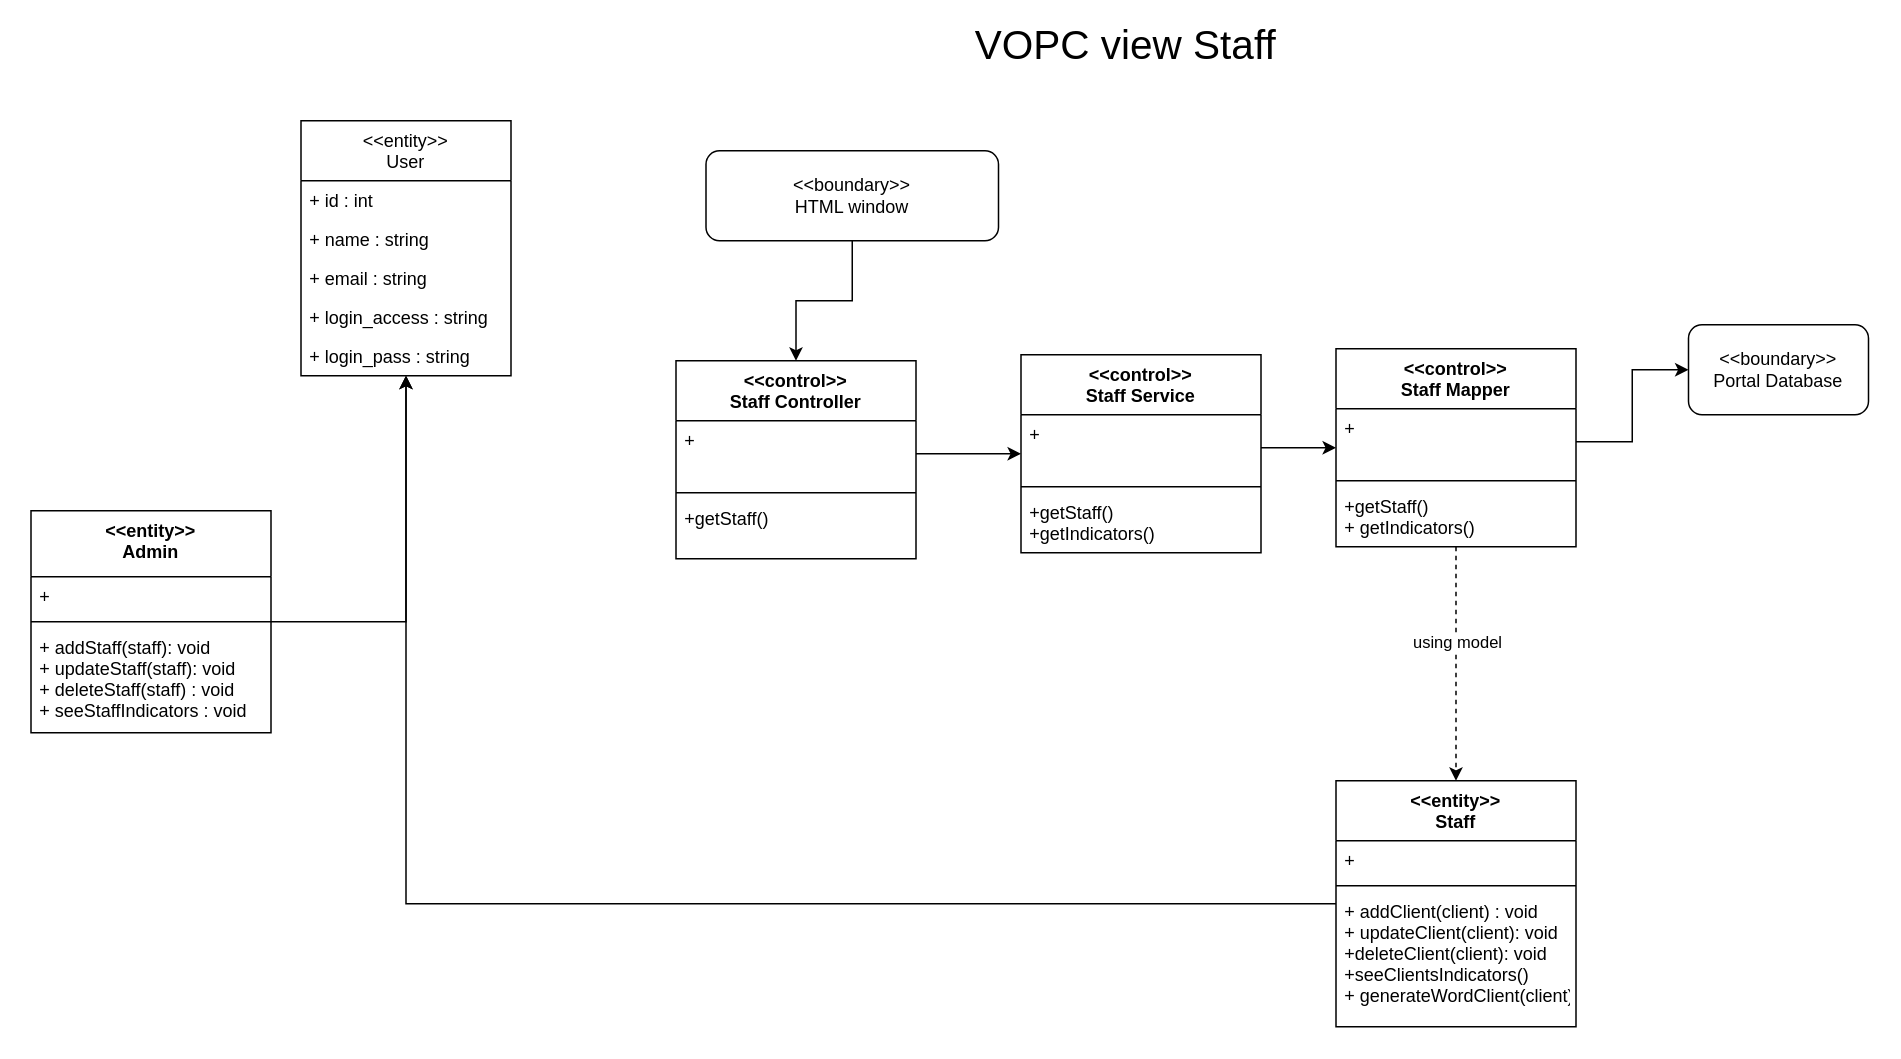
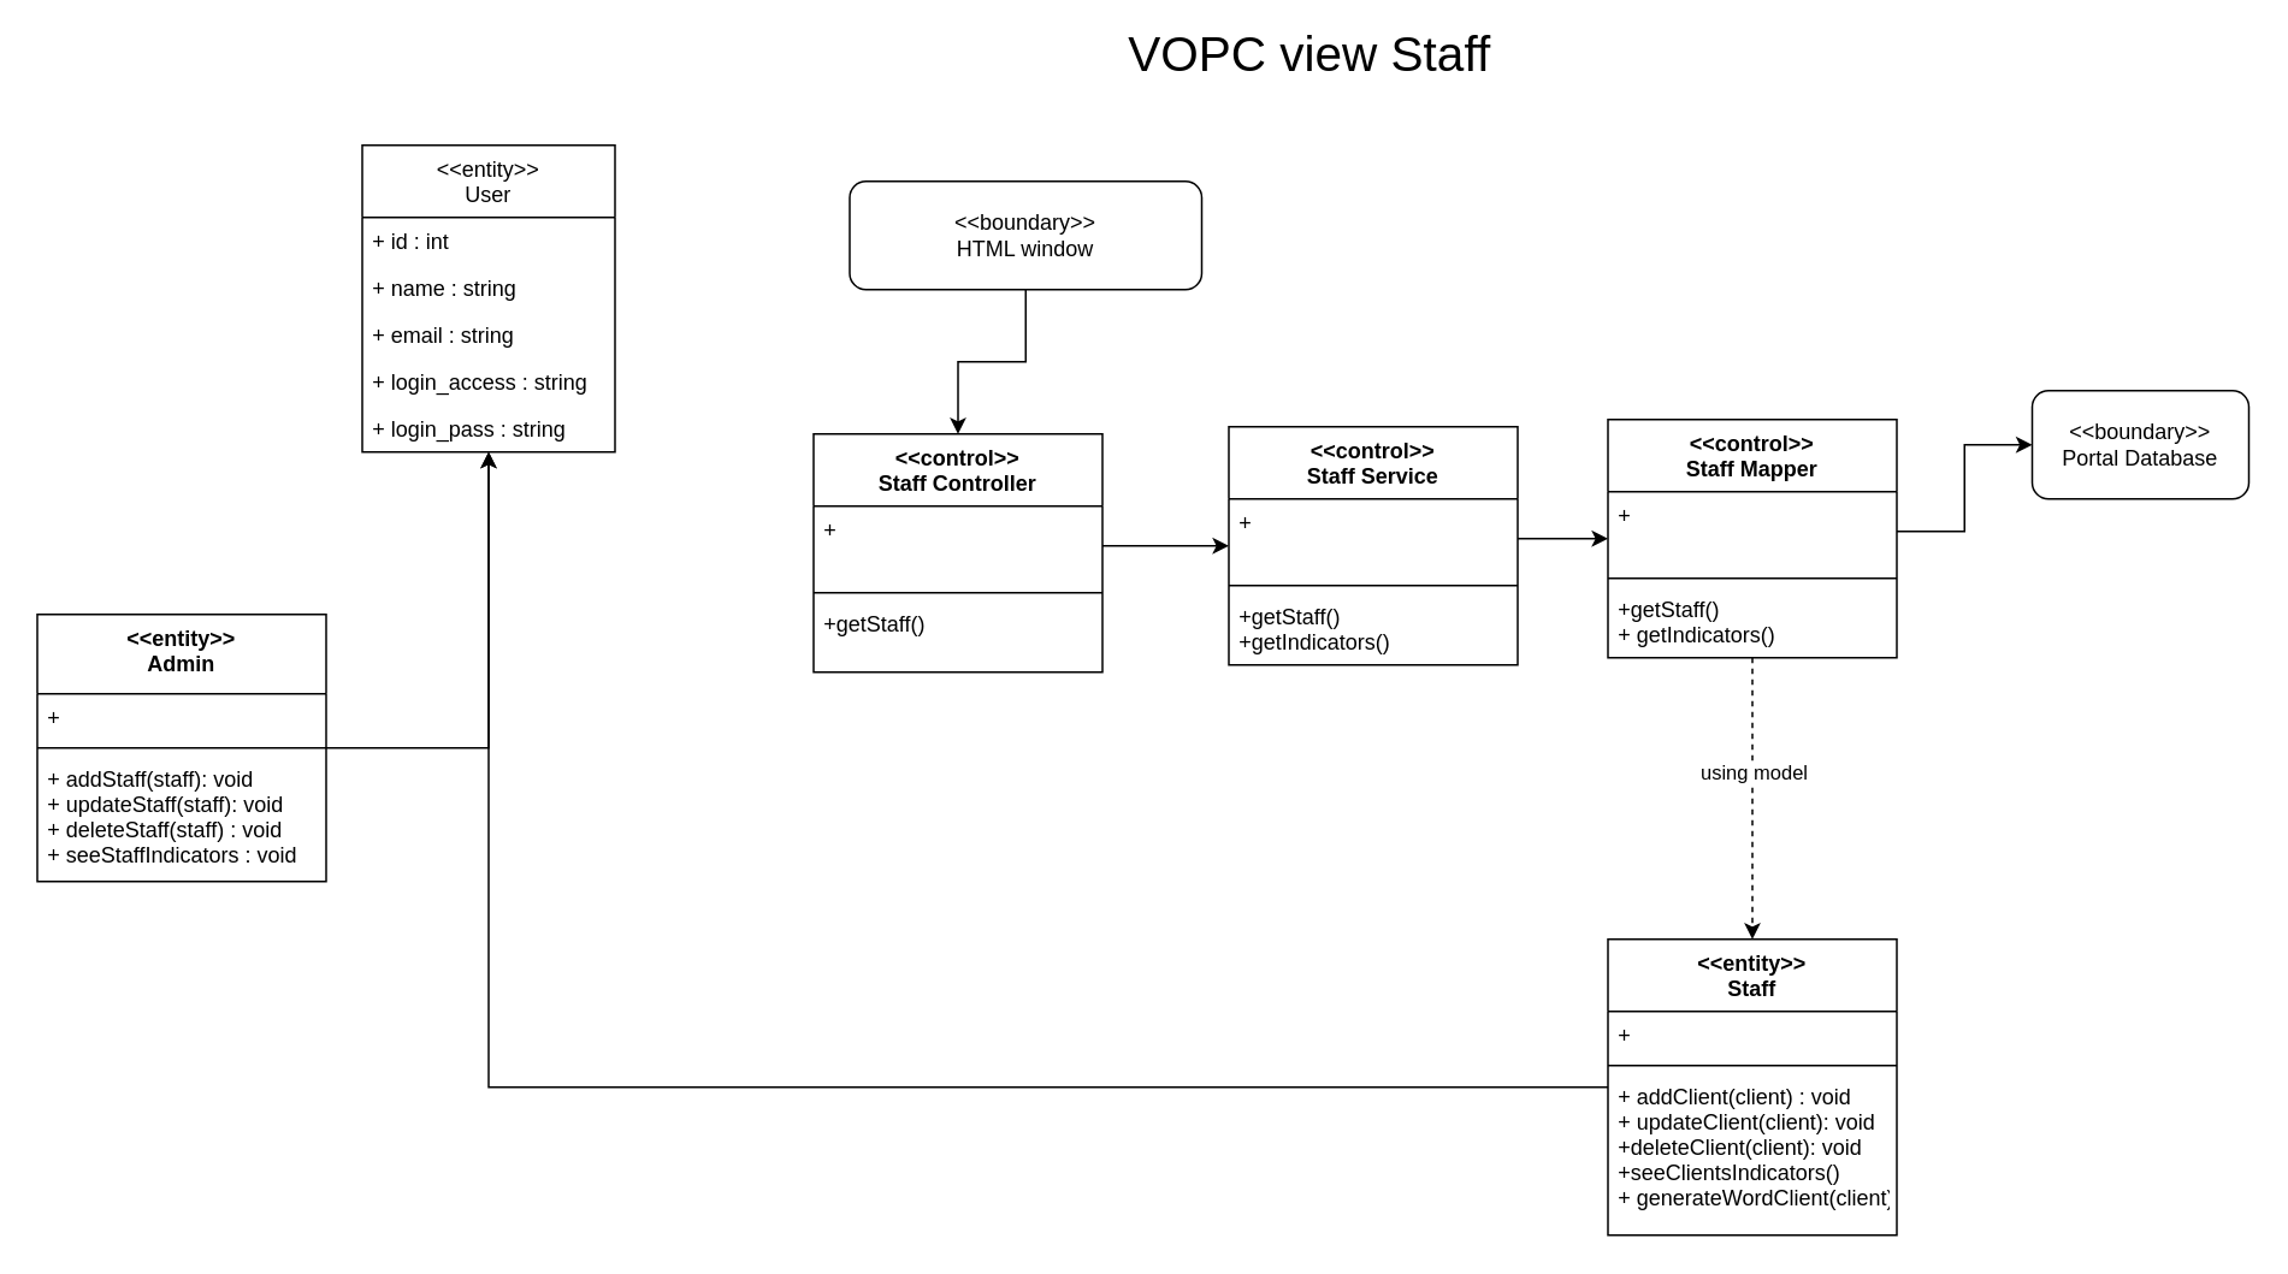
- <mxCell id="38" value="VOPC view Staff" style="text;html=1;strokeColor=none;fillColor=none;align=center;verticalAlign=middle;whiteSpace=wrap;rounded=0;fontSize=27;" vertex="1" parent="1"><mxGeometry x="620" y="20" width="260" height="20" as="geometry" /></mxCell>
+ <mxCell id="38" value="VOPC view Staff" style="text;html=1;strokeColor=none;fillColor=none;align=center;verticalAlign=middle;whiteSpace=wrap;rounded=0;fontSize=27;" vertex="1" parent="1"><mxGeometry x="595" y="20" width="260" height="20" as="geometry" /></mxCell>
